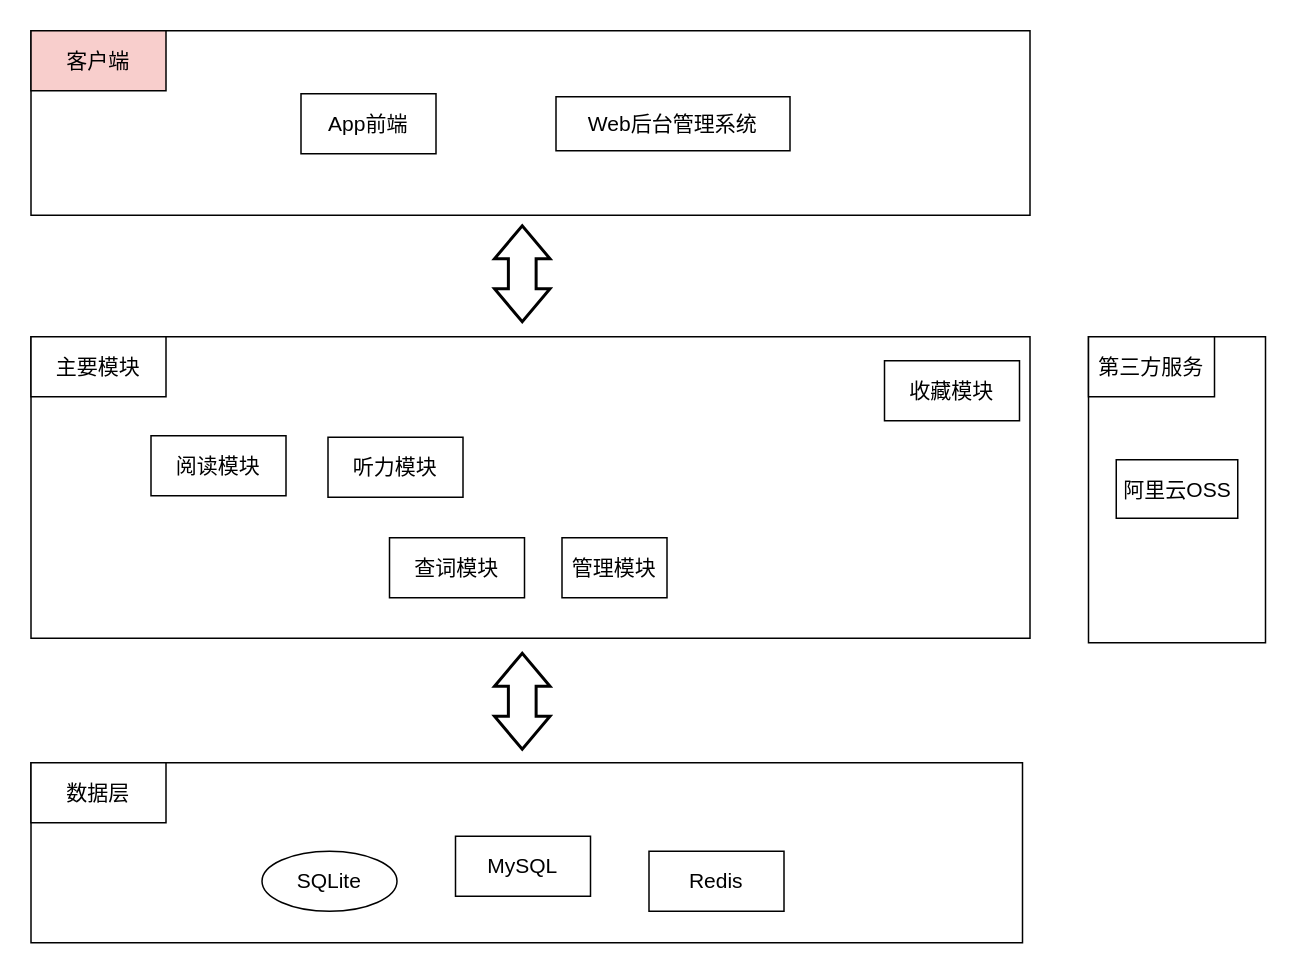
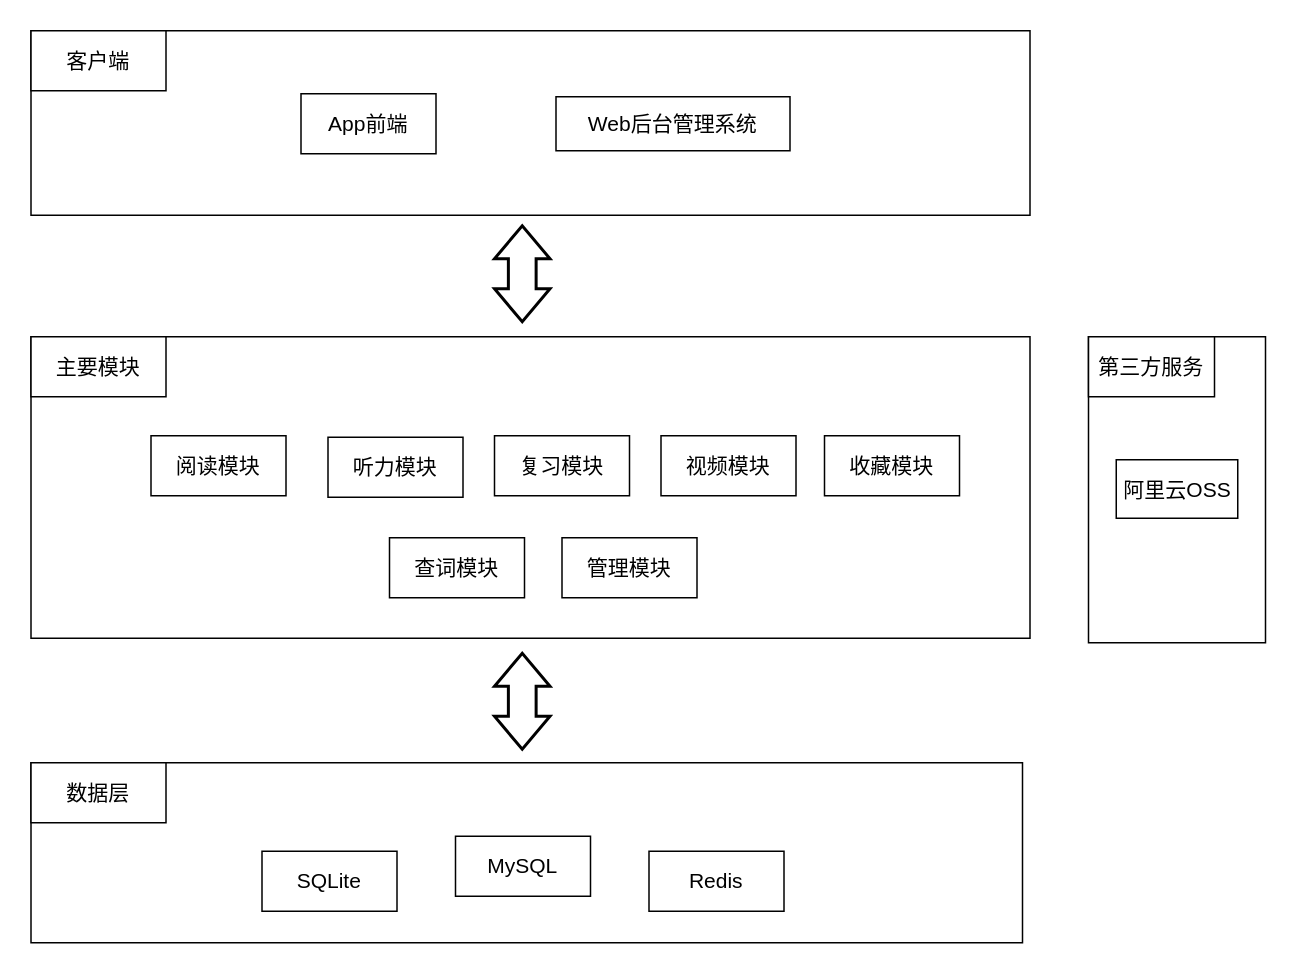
- <mxCell id="3" value="客户端" style="rounded=0;whiteSpace=wrap;html=1;fontSize=14;fillColor=#f8cecc;" vertex="1" parent="1"><mxGeometry x="20" y="20" width="90" height="40" as="geometry" /></mxCell>
+ <mxCell id="3" value="客户端" style="rounded=0;whiteSpace=wrap;html=1;fontSize=14;" vertex="1" parent="1"><mxGeometry x="20" y="20" width="90" height="40" as="geometry" /></mxCell>
- <mxCell id="16" value="收藏模块" style="rounded=0;whiteSpace=wrap;html=1;fontSize=14;" vertex="1" parent="1"><mxGeometry x="589" y="240" width="90" height="40" as="geometry" /></mxCell>
+ <mxCell id="16" value="收藏模块" style="rounded=0;whiteSpace=wrap;html=1;fontSize=14;" vertex="1" parent="1"><mxGeometry x="549" y="290" width="90" height="40" as="geometry" /></mxCell>
+ <mxCell id="17" value="复习模块" style="rounded=0;whiteSpace=wrap;html=1;fontSize=14;" vertex="1" parent="1"><mxGeometry x="329" y="290" width="90" height="40" as="geometry" /></mxCell>
+ <mxCell id="18" value="视频模块" style="rounded=0;whiteSpace=wrap;html=1;fontSize=14;" vertex="1" parent="1"><mxGeometry x="440" y="290" width="90" height="40" as="geometry" /></mxCell>
- <mxCell id="24" value="管理模块" style="rounded=0;whiteSpace=wrap;html=1;fontSize=14;" vertex="1" parent="1"><mxGeometry x="374" y="358" width="70" height="40" as="geometry" /></mxCell>
+ <mxCell id="24" value="管理模块" style="rounded=0;whiteSpace=wrap;html=1;fontSize=14;" vertex="1" parent="1"><mxGeometry x="374" y="358" width="90" height="40" as="geometry" /></mxCell>
- <mxCell id="12" value="SQLite" style="ellipse;whiteSpace=wrap;html=1;fontSize=14;" vertex="1" parent="1"><mxGeometry x="174" y="567" width="90" height="40" as="geometry" /></mxCell>
+ <mxCell id="12" value="SQLite" style="rounded=0;whiteSpace=wrap;html=1;fontSize=14;" vertex="1" parent="1"><mxGeometry x="174" y="567" width="90" height="40" as="geometry" /></mxCell>
